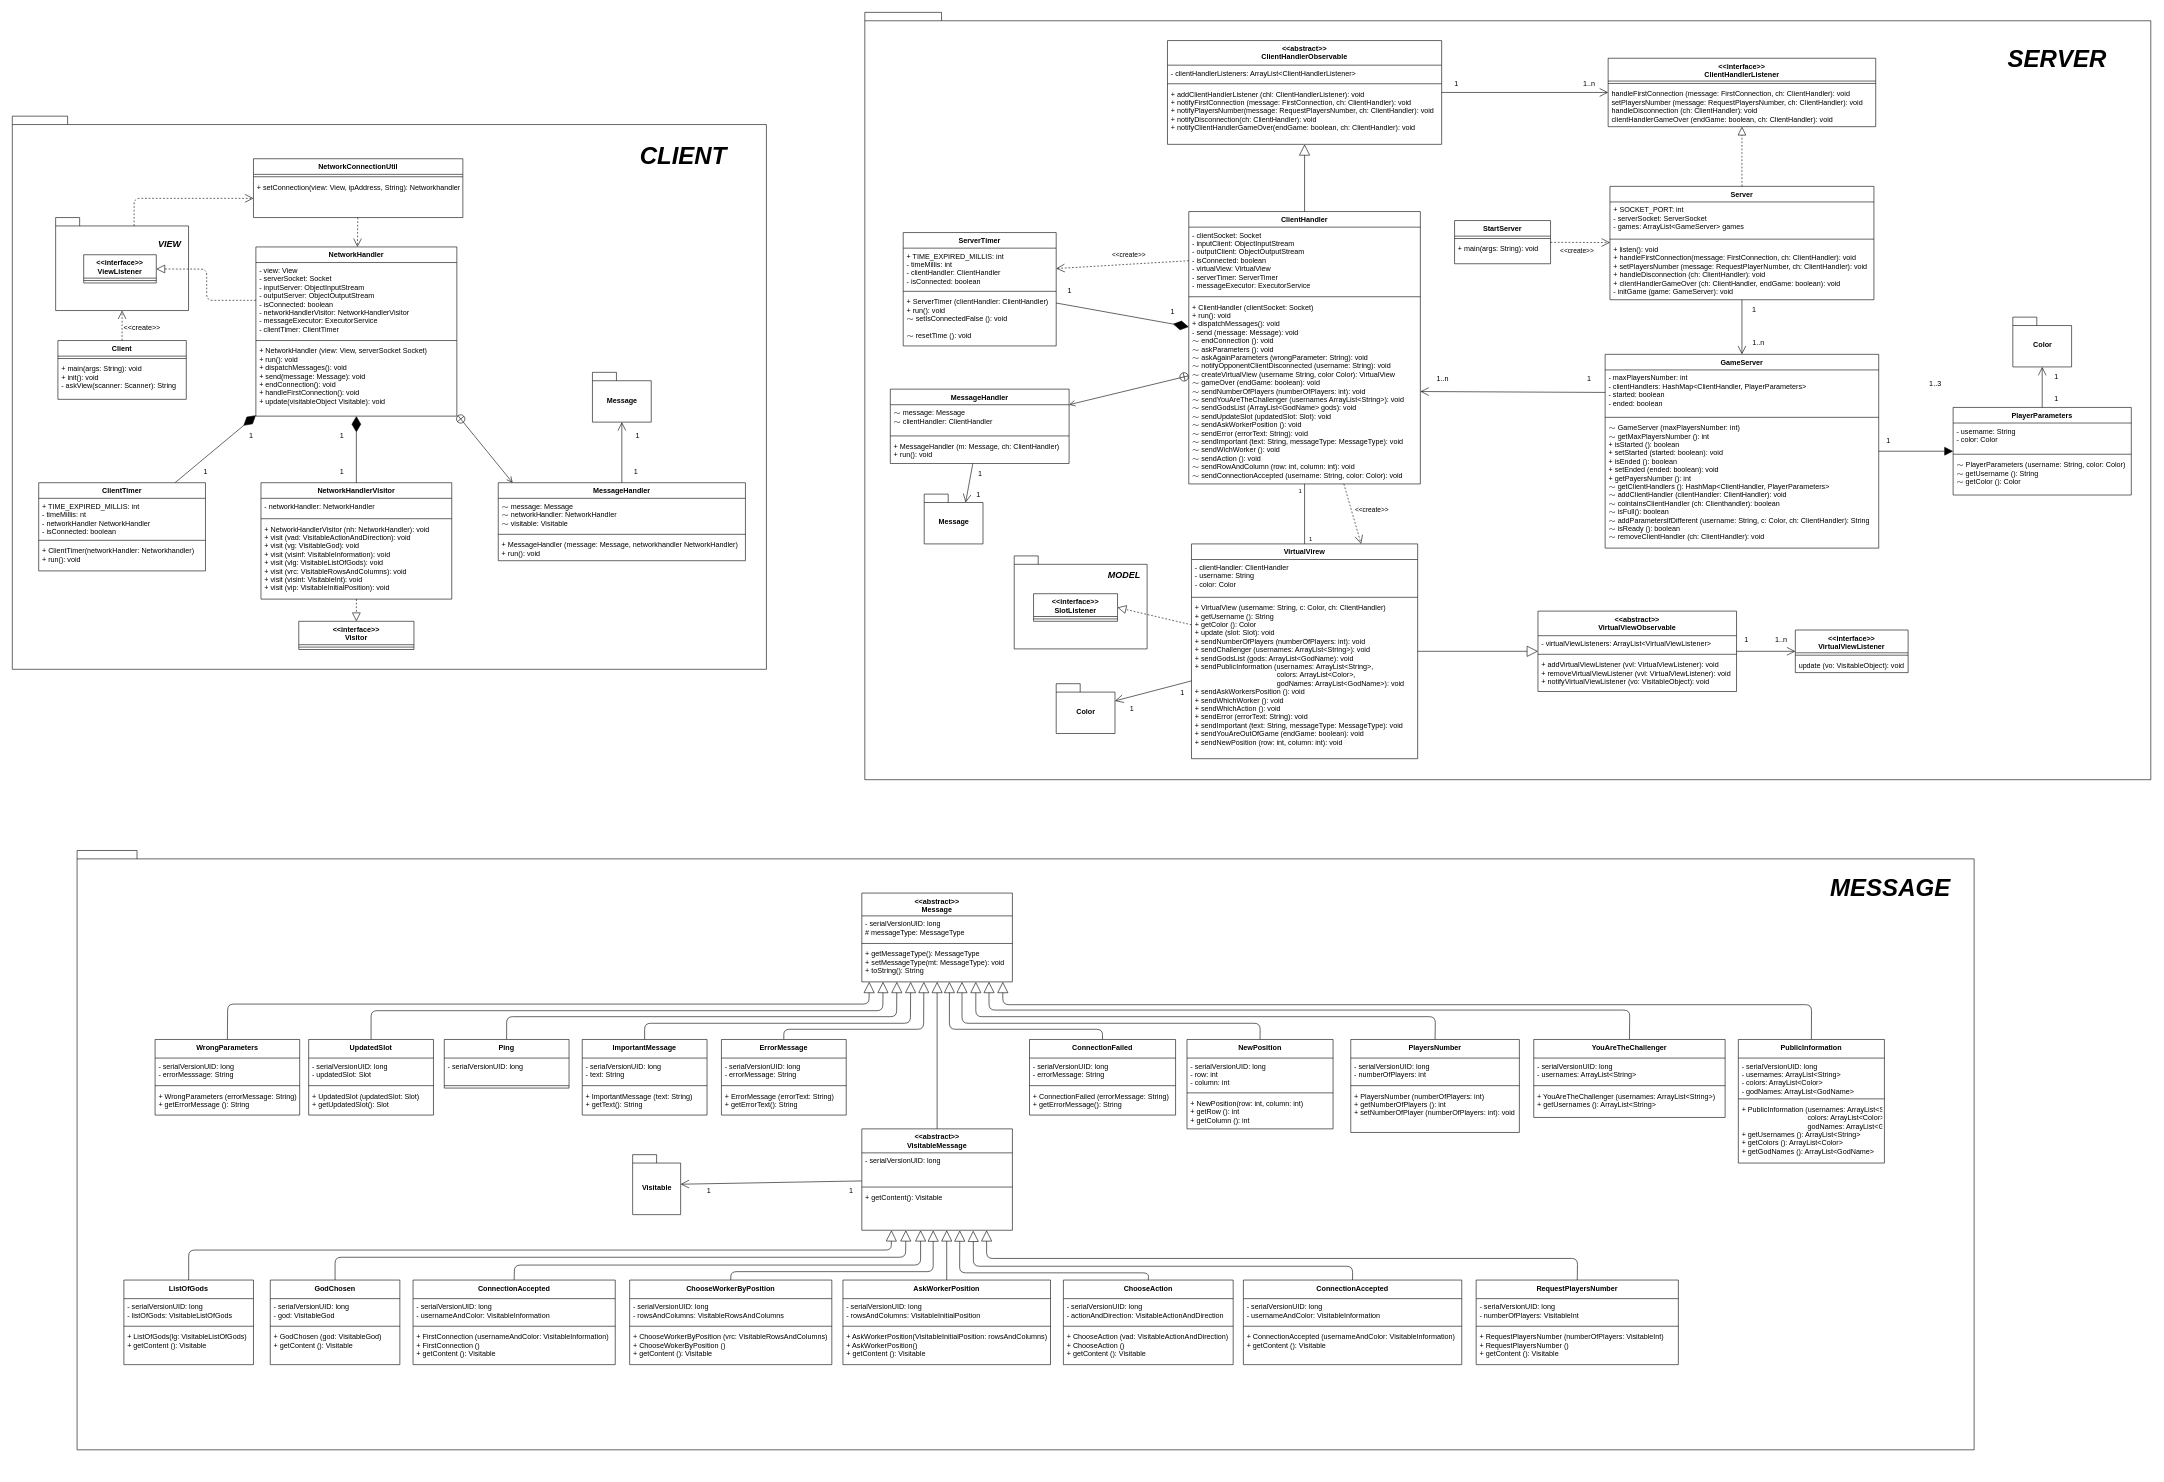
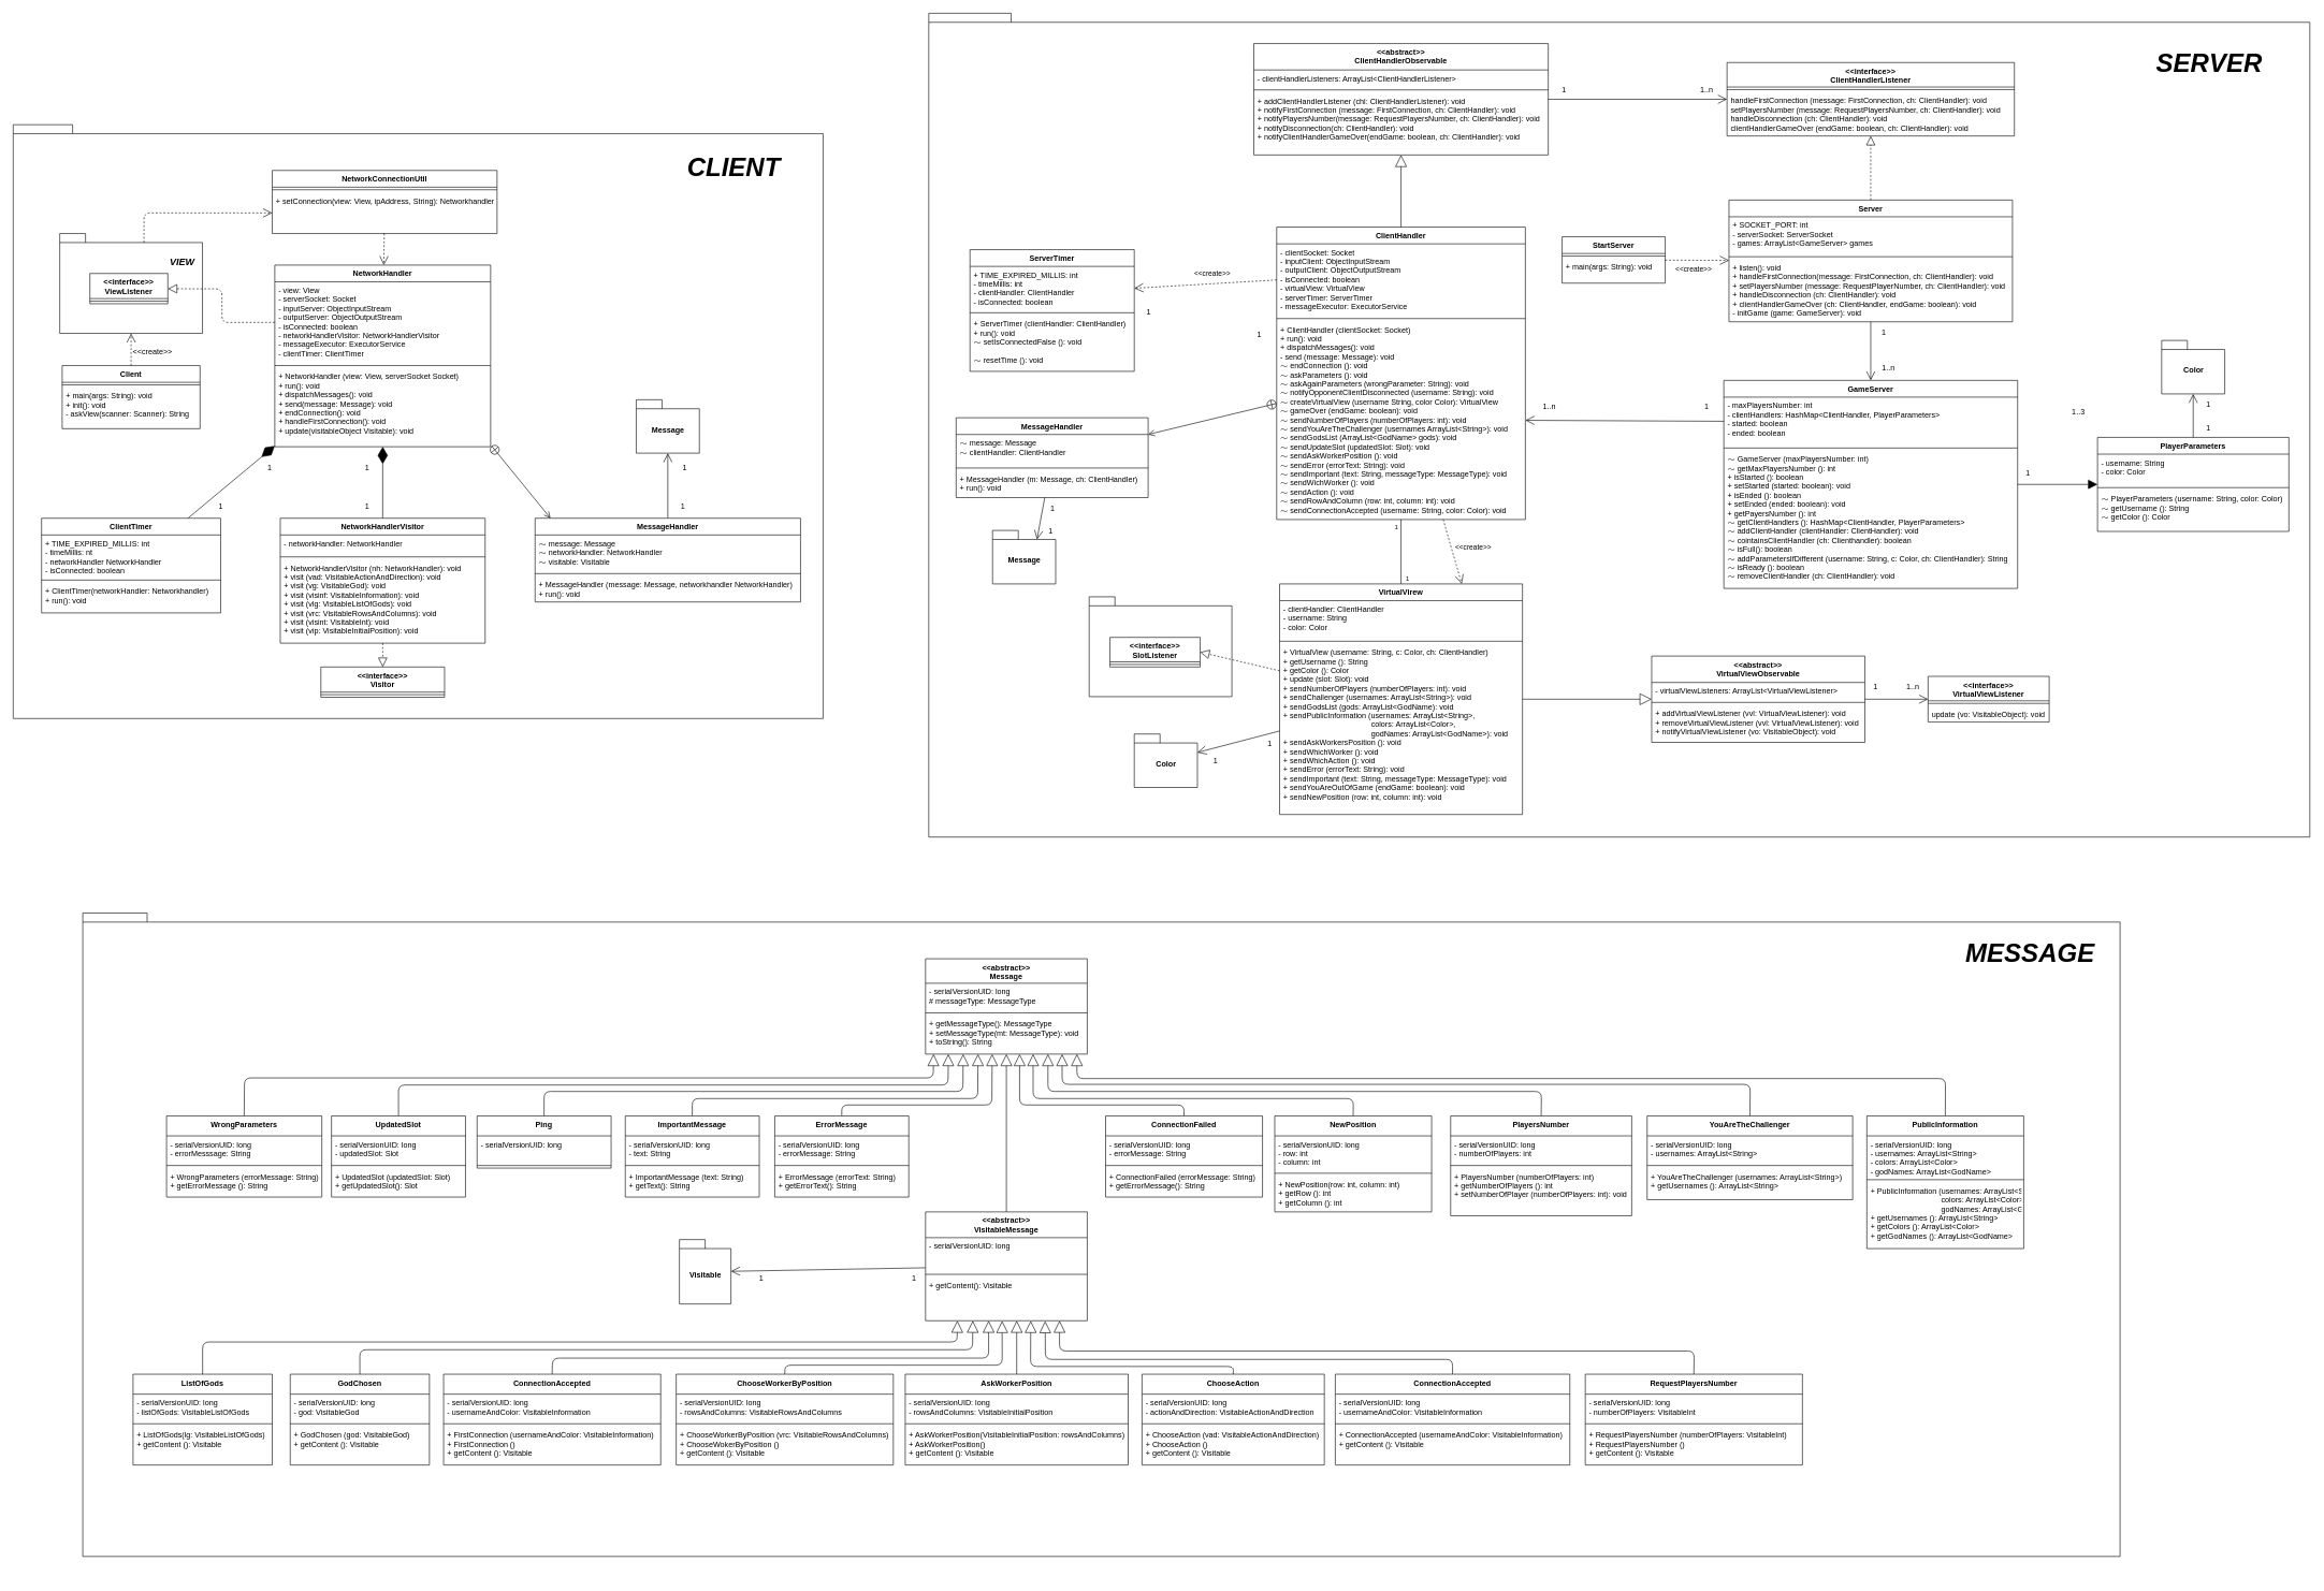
- <mxCell id="177" value="" style="endArrow=diamondThin;endFill=1;endSize=24;html=1;" edge="1" parent="169" source="203" target="171"><mxGeometry width="160" relative="1" as="geometry"><mxPoint x="920.5" y="347" as="sourcePoint" /><mxPoint x="1080.5" y="347" as="targetPoint" /></mxGeometry></mxCell>
- <mxCell id="214" value="&lt;b&gt;&lt;i&gt;&lt;font style=&quot;font-size: 15px&quot;&gt;MODEL&lt;/font&gt;&lt;/i&gt;&lt;/b&gt;" style="text;html=1;resizable=0;autosize=1;align=center;verticalAlign=middle;points=[];fillColor=none;strokeColor=none;rounded=0;" vertex="1" parent="212"><mxGeometry x="151.25" y="23" width="64" height="18" as="geometry" /></mxCell>
